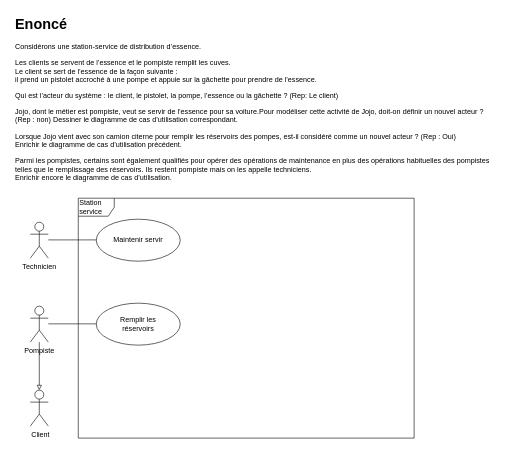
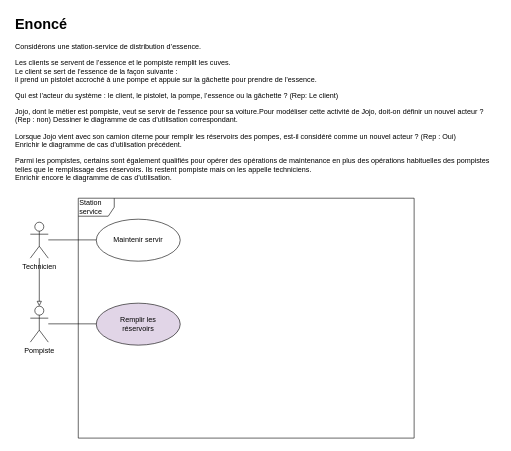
+ <mxCell id="4" value="" style="edgeStyle=orthogonalEdgeStyle;rounded=0;orthogonalLoop=1;jettySize=auto;html=1;endArrow=block;endFill=0;fontSize=12;entryX=0.5;entryY=0;entryDx=0;entryDy=0;entryPerimeter=0;" edge="1" parent="1" source="5" target="8"><mxGeometry relative="1" as="geometry"><mxPoint x="65" y="500" as="targetPoint" /></mxGeometry></mxCell>
- <mxCell id="6" value="Remplir les&lt;br&gt;réservoirs" style="ellipse;whiteSpace=wrap;html=1;fontSize=12;align=center;" vertex="1" parent="1"><mxGeometry x="160" y="505" width="140" height="70" as="geometry" /></mxCell>
+ <mxCell id="6" value="Remplir les&lt;br&gt;réservoirs" style="ellipse;whiteSpace=wrap;html=1;fontSize=12;align=center;fillColor=#e1d5e7;" vertex="1" parent="1"><mxGeometry x="160" y="505" width="140" height="70" as="geometry" /></mxCell>
- <mxCell id="7" value="" style="edgeStyle=orthogonalEdgeStyle;rounded=0;orthogonalLoop=1;jettySize=auto;html=1;endArrow=block;endFill=0;fontSize=12;" edge="1" parent="1" source="8" target="9"><mxGeometry relative="1" as="geometry"><mxPoint x="80" y="610" as="sourcePoint" /></mxGeometry></mxCell>
- <mxCell id="9" value="&lt;div&gt;Client&lt;/div&gt;" style="shape=umlActor;verticalLabelPosition=bottom;verticalAlign=top;html=1;fontSize=12;align=left;" vertex="1" parent="1"><mxGeometry x="50" y="650" width="30" height="60" as="geometry" /></mxCell>
